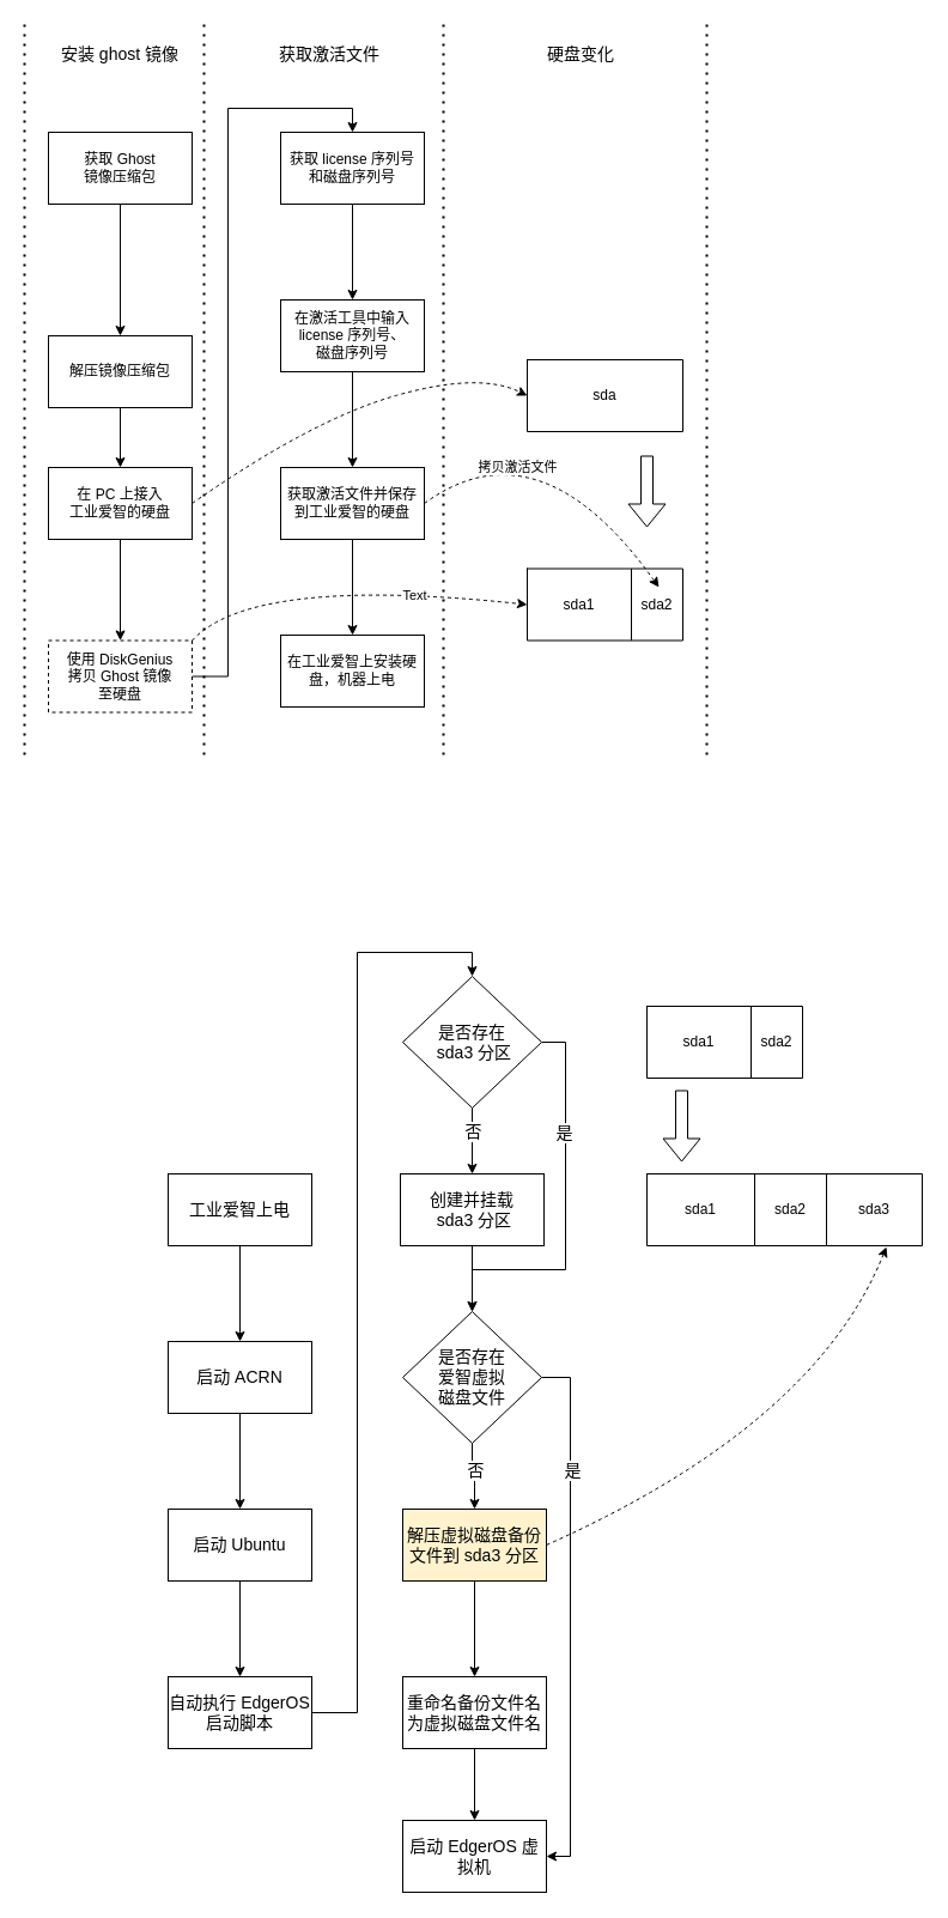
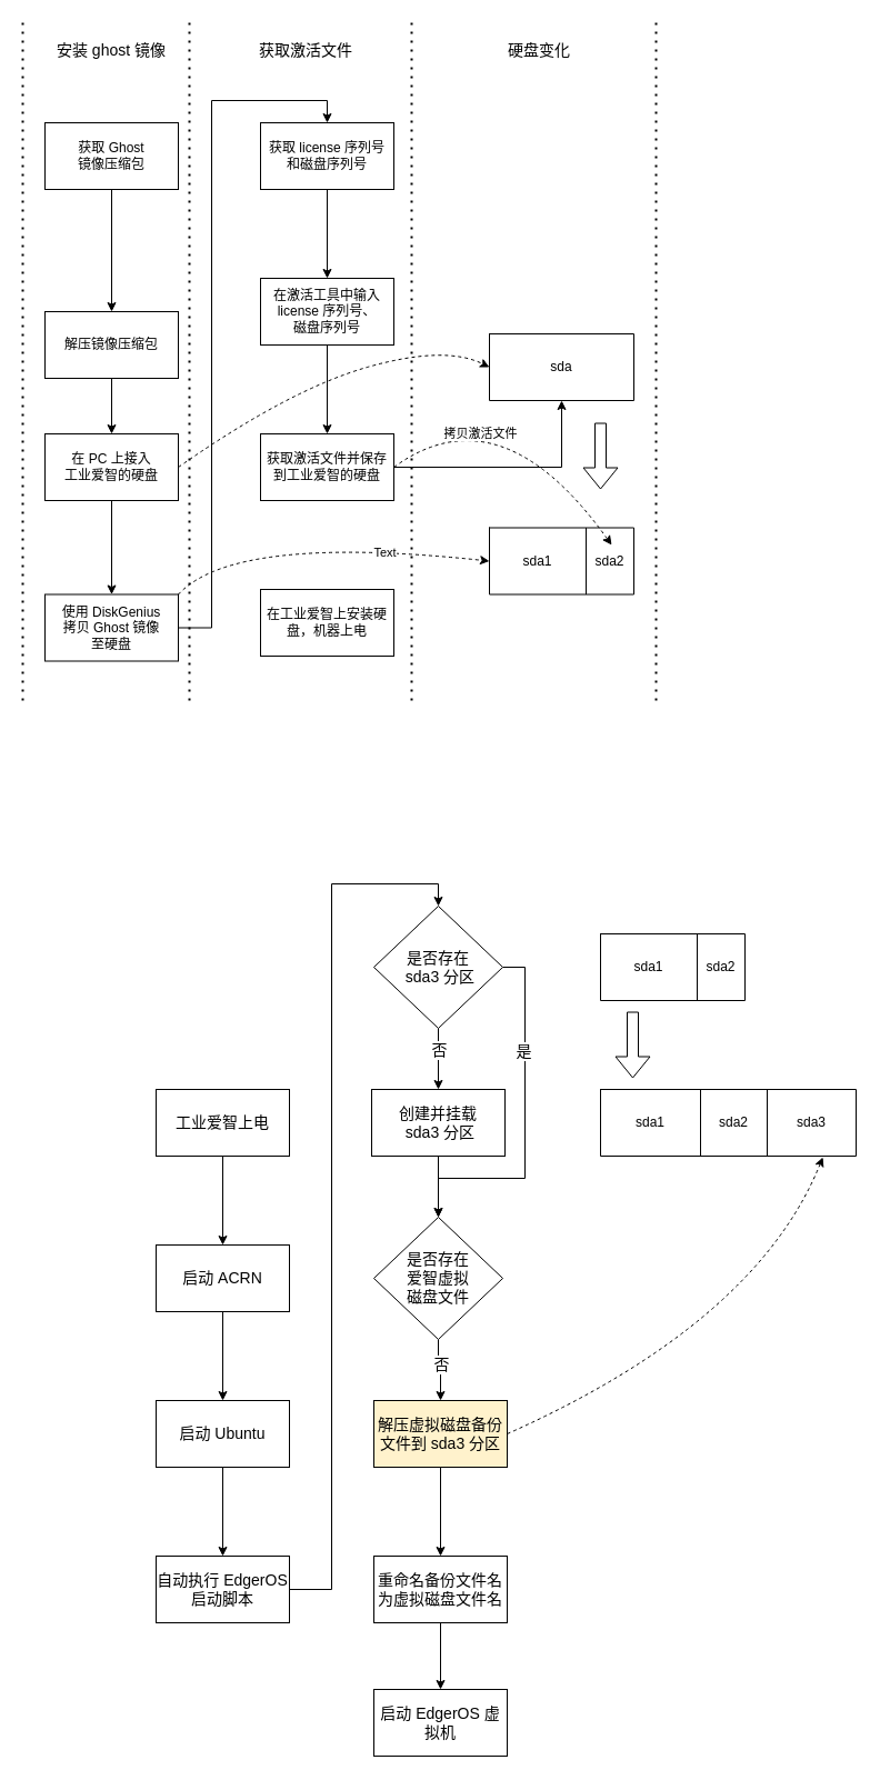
- <mxCell id="14" value="" style="edgeStyle=orthogonalEdgeStyle;rounded=0;orthogonalLoop=1;jettySize=auto;html=1;" edge="1" parent="1" source="15" target="16"><mxGeometry relative="1" as="geometry" /></mxCell>
+ <mxCell id="14" value="" style="edgeStyle=orthogonalEdgeStyle;rounded=0;orthogonalLoop=1;jettySize=auto;html=1;" edge="1" parent="1" source="15" target="23"><mxGeometry relative="1" as="geometry" /></mxCell>
- <mxCell id="9" value="使用 DiskGenius&lt;br&gt;拷贝 Ghost 镜像&lt;br&gt;至硬盘" style="whiteSpace=wrap;html=1;rounded=0;dashed=1;" vertex="1" parent="1"><mxGeometry x="40" y="534.5" width="120" height="60" as="geometry" /></mxCell>
+ <mxCell id="9" value="使用 DiskGenius&lt;br&gt;拷贝 Ghost 镜像&lt;br&gt;至硬盘" style="whiteSpace=wrap;html=1;rounded=0;" vertex="1" parent="1"><mxGeometry x="40" y="534.5" width="120" height="60" as="geometry" /></mxCell>
- <mxCell id="54" style="edgeStyle=orthogonalEdgeStyle;rounded=0;orthogonalLoop=1;jettySize=auto;html=1;exitX=1;exitY=0.5;exitDx=0;exitDy=0;entryX=1;entryY=0.5;entryDx=0;entryDy=0;fontSize=14;" edge="1" parent="1" source="56" target="61"><mxGeometry relative="1" as="geometry" /></mxCell>
- <mxCell id="55" value="是" style="edgeLabel;html=1;align=center;verticalAlign=middle;resizable=0;points=[];fontSize=14;" vertex="1" connectable="0" parent="54"><mxGeometry x="-0.149" y="1" relative="1" as="geometry"><mxPoint y="-88" as="offset" /></mxGeometry></mxCell>
